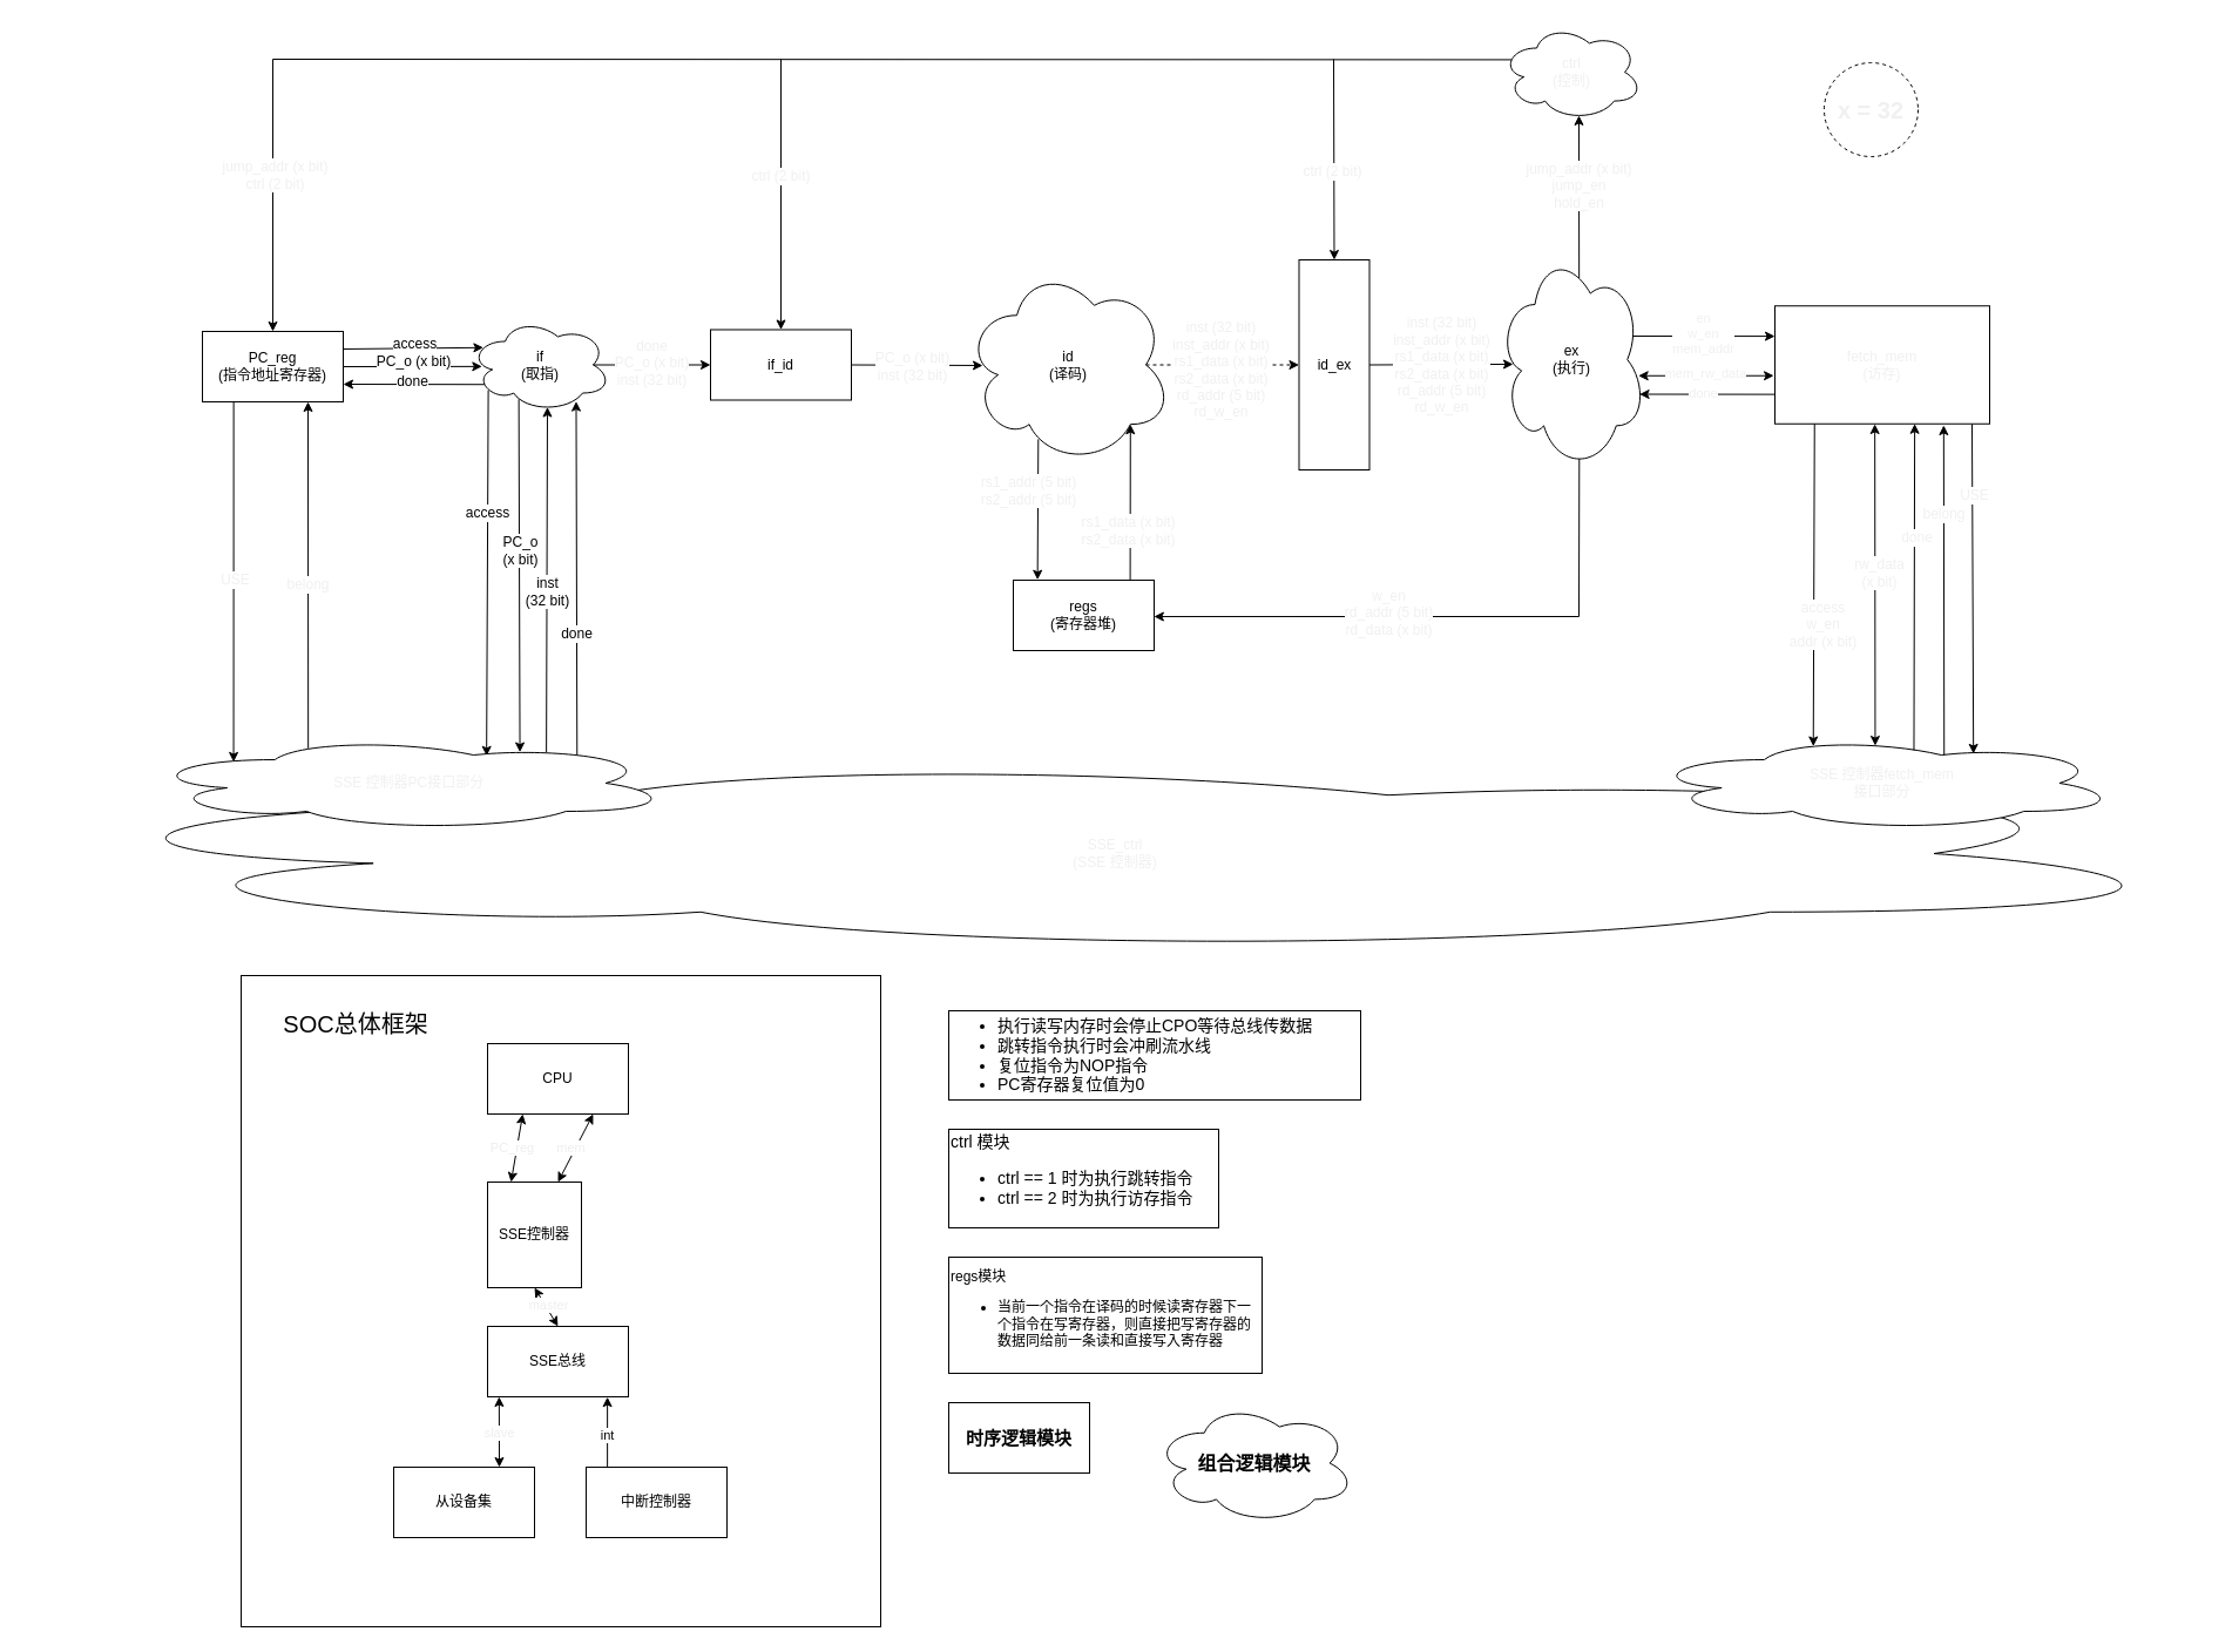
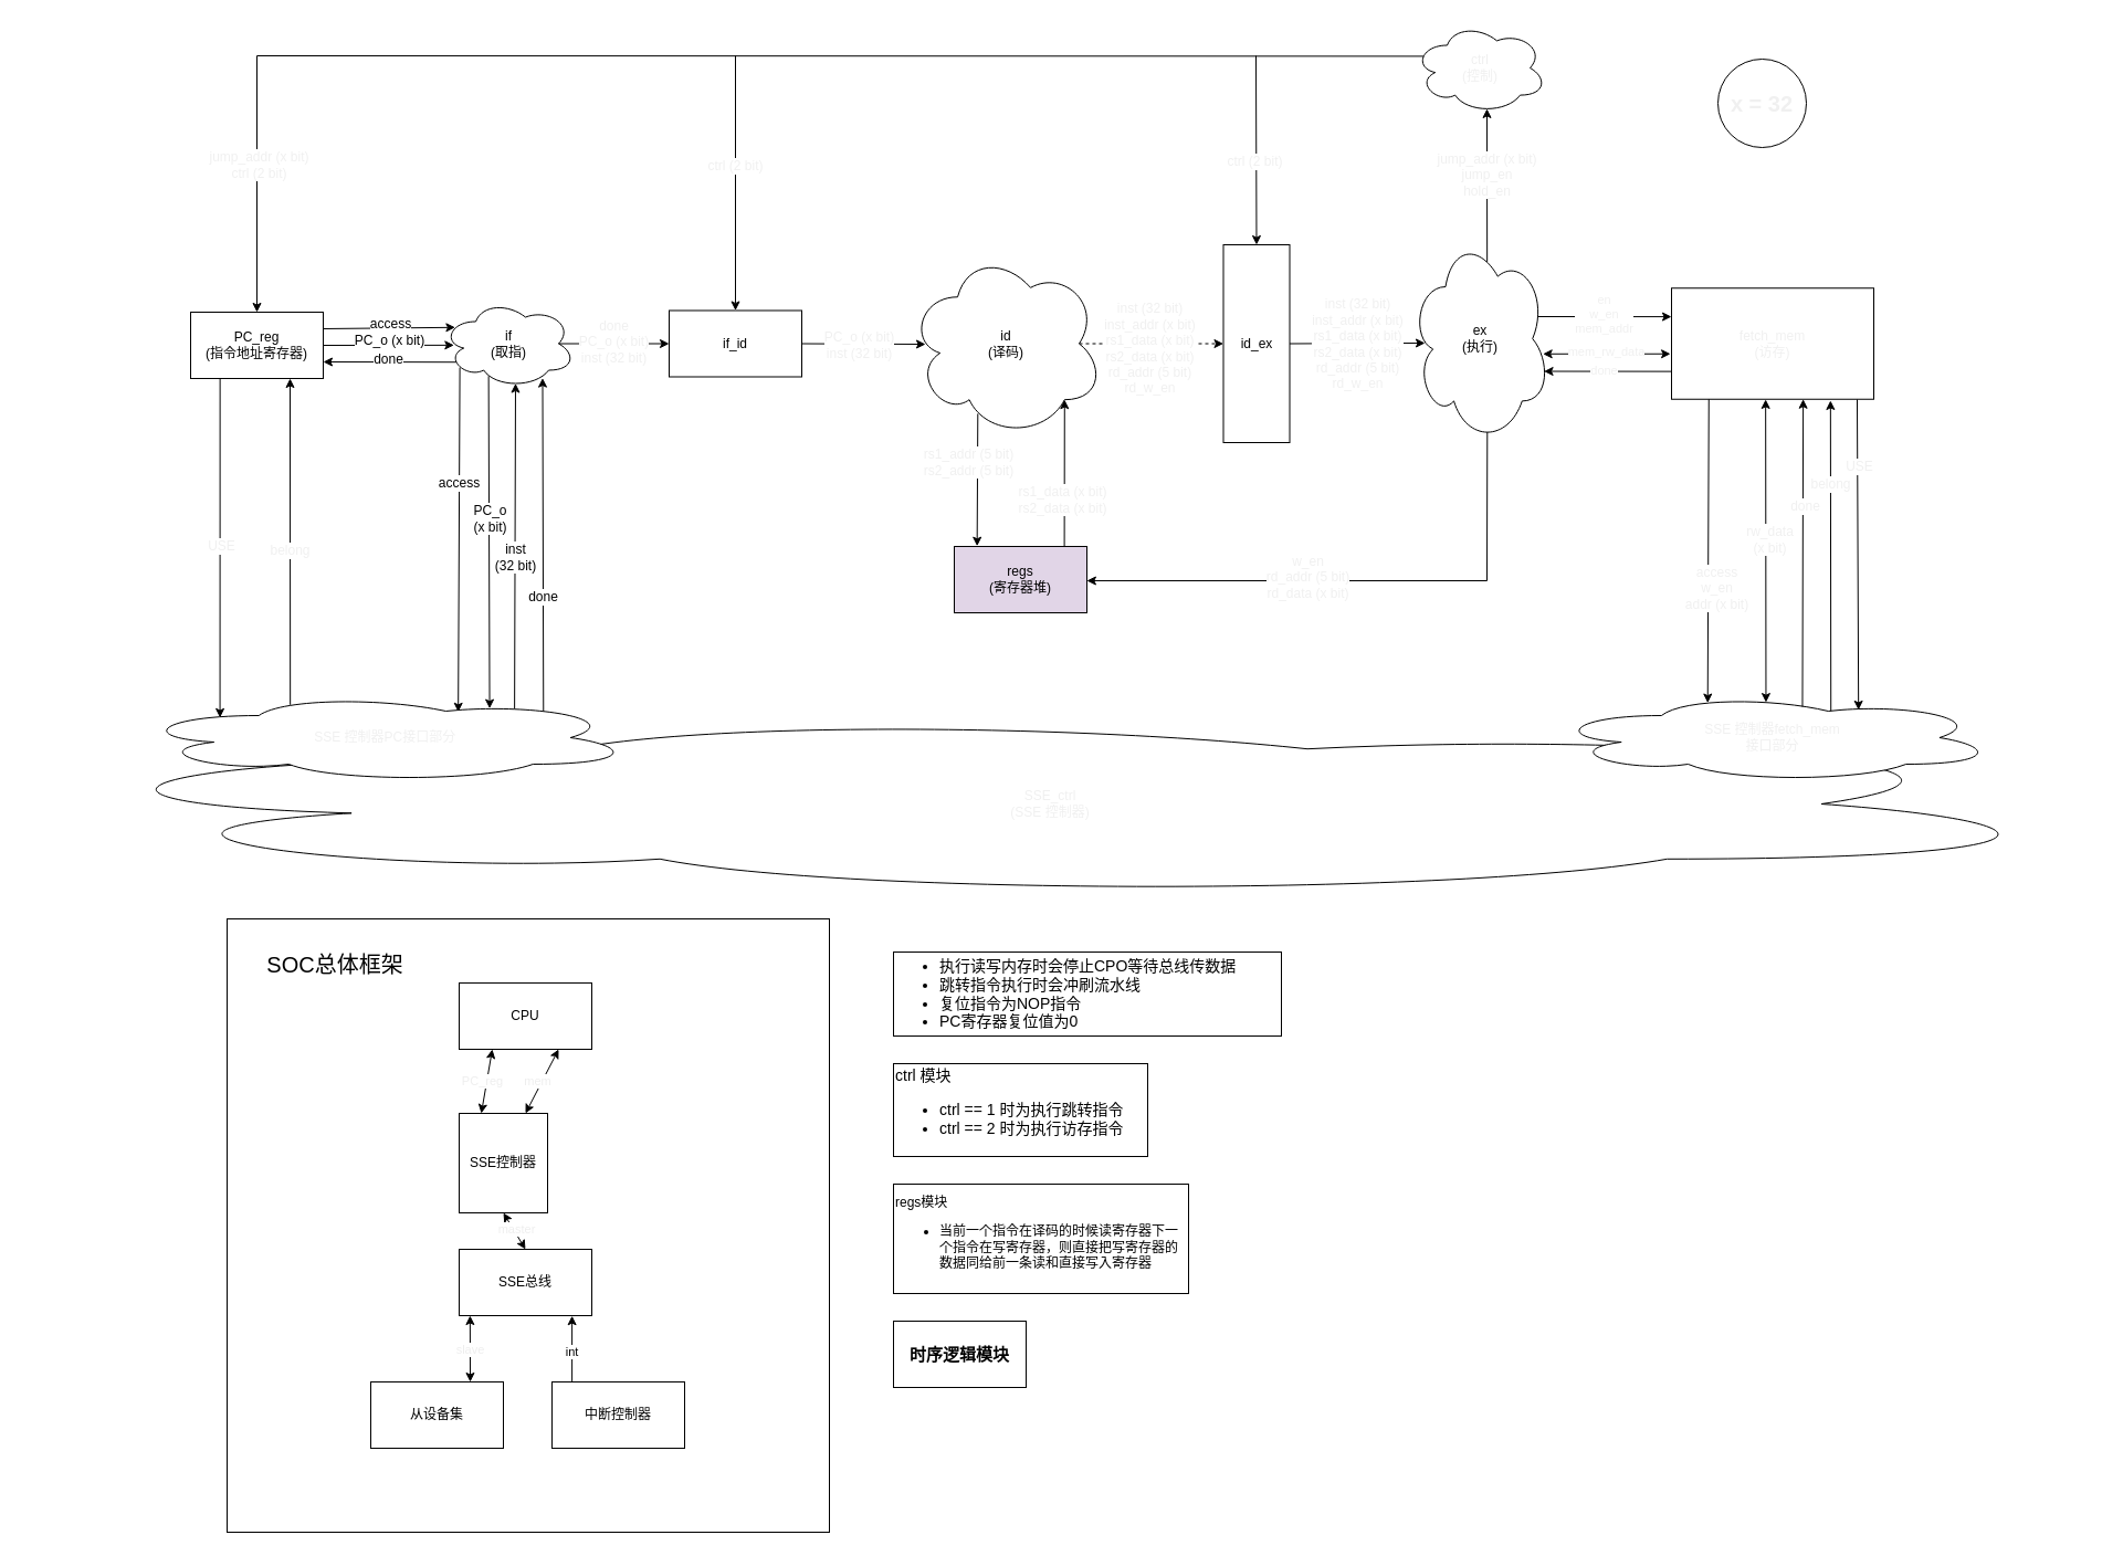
- <mxCell id="83" value="&lt;font size=&quot;1&quot; style=&quot;&quot;&gt;&lt;b style=&quot;font-size: 20px;&quot;&gt;x = 32&lt;/b&gt;&lt;/font&gt;" style="ellipse;whiteSpace=wrap;html=1;aspect=fixed;fontSize=12;fontColor=#F0F0F0;dashed=1;" parent="1" vertex="1"><mxGeometry x="1554" y="53" width="80" height="80" as="geometry" /></mxCell>
+ <mxCell id="83" value="&lt;font size=&quot;1&quot; style=&quot;&quot;&gt;&lt;b style=&quot;font-size: 20px;&quot;&gt;x = 32&lt;/b&gt;&lt;/font&gt;" style="ellipse;whiteSpace=wrap;html=1;aspect=fixed;fontSize=12;fontColor=#F0F0F0;" parent="1" vertex="1"><mxGeometry x="1554" y="53" width="80" height="80" as="geometry" /></mxCell>
- <mxCell id="91" value="regs&lt;br&gt;(寄存器堆)" style="rounded=0;whiteSpace=wrap;html=1;" vertex="1" parent="1"><mxGeometry x="863" y="494" width="120" height="60" as="geometry" /></mxCell>
+ <mxCell id="91" value="regs&lt;br&gt;(寄存器堆)" style="rounded=0;whiteSpace=wrap;html=1;fillColor=#e1d5e7;" vertex="1" parent="1"><mxGeometry x="863" y="494" width="120" height="60" as="geometry" /></mxCell>
- <mxCell id="93" value="&lt;b&gt;&lt;font style=&quot;font-size: 16px;&quot;&gt;组合逻辑模块&lt;/font&gt;&lt;/b&gt;" style="ellipse;shape=cloud;whiteSpace=wrap;html=1;fontSize=15;" vertex="1" parent="1"><mxGeometry x="983" y="1195" width="171" height="103" as="geometry" /></mxCell>
